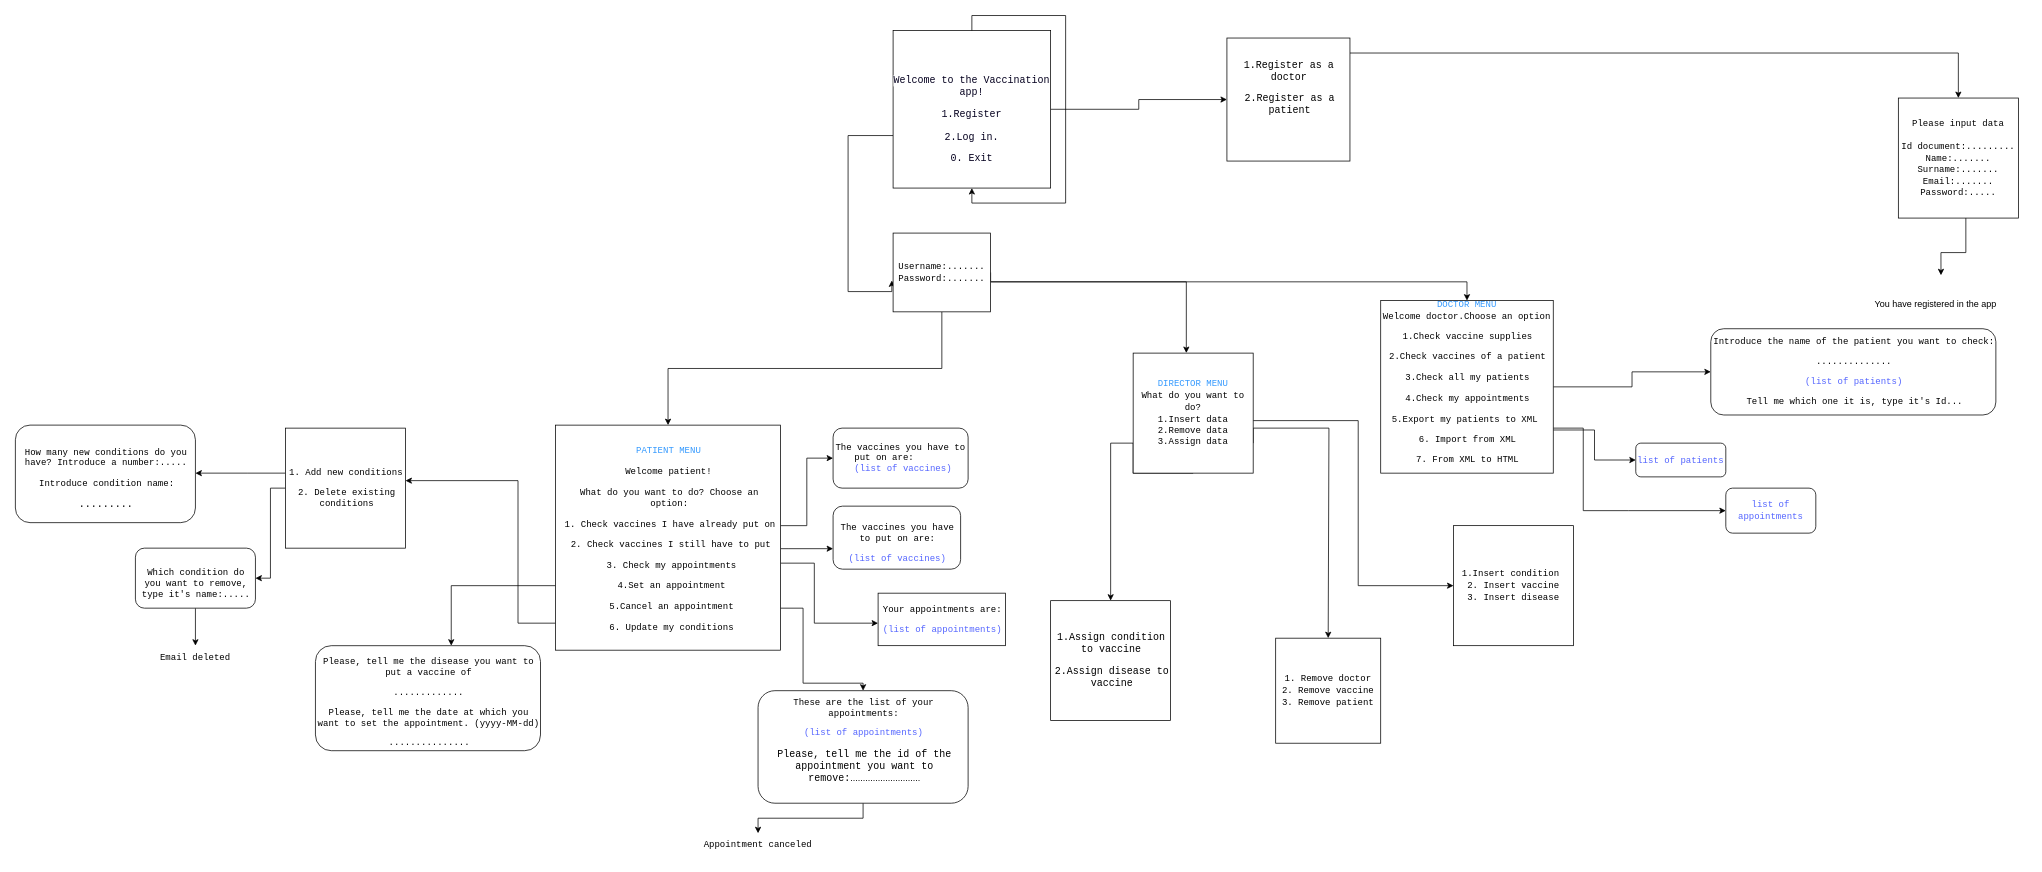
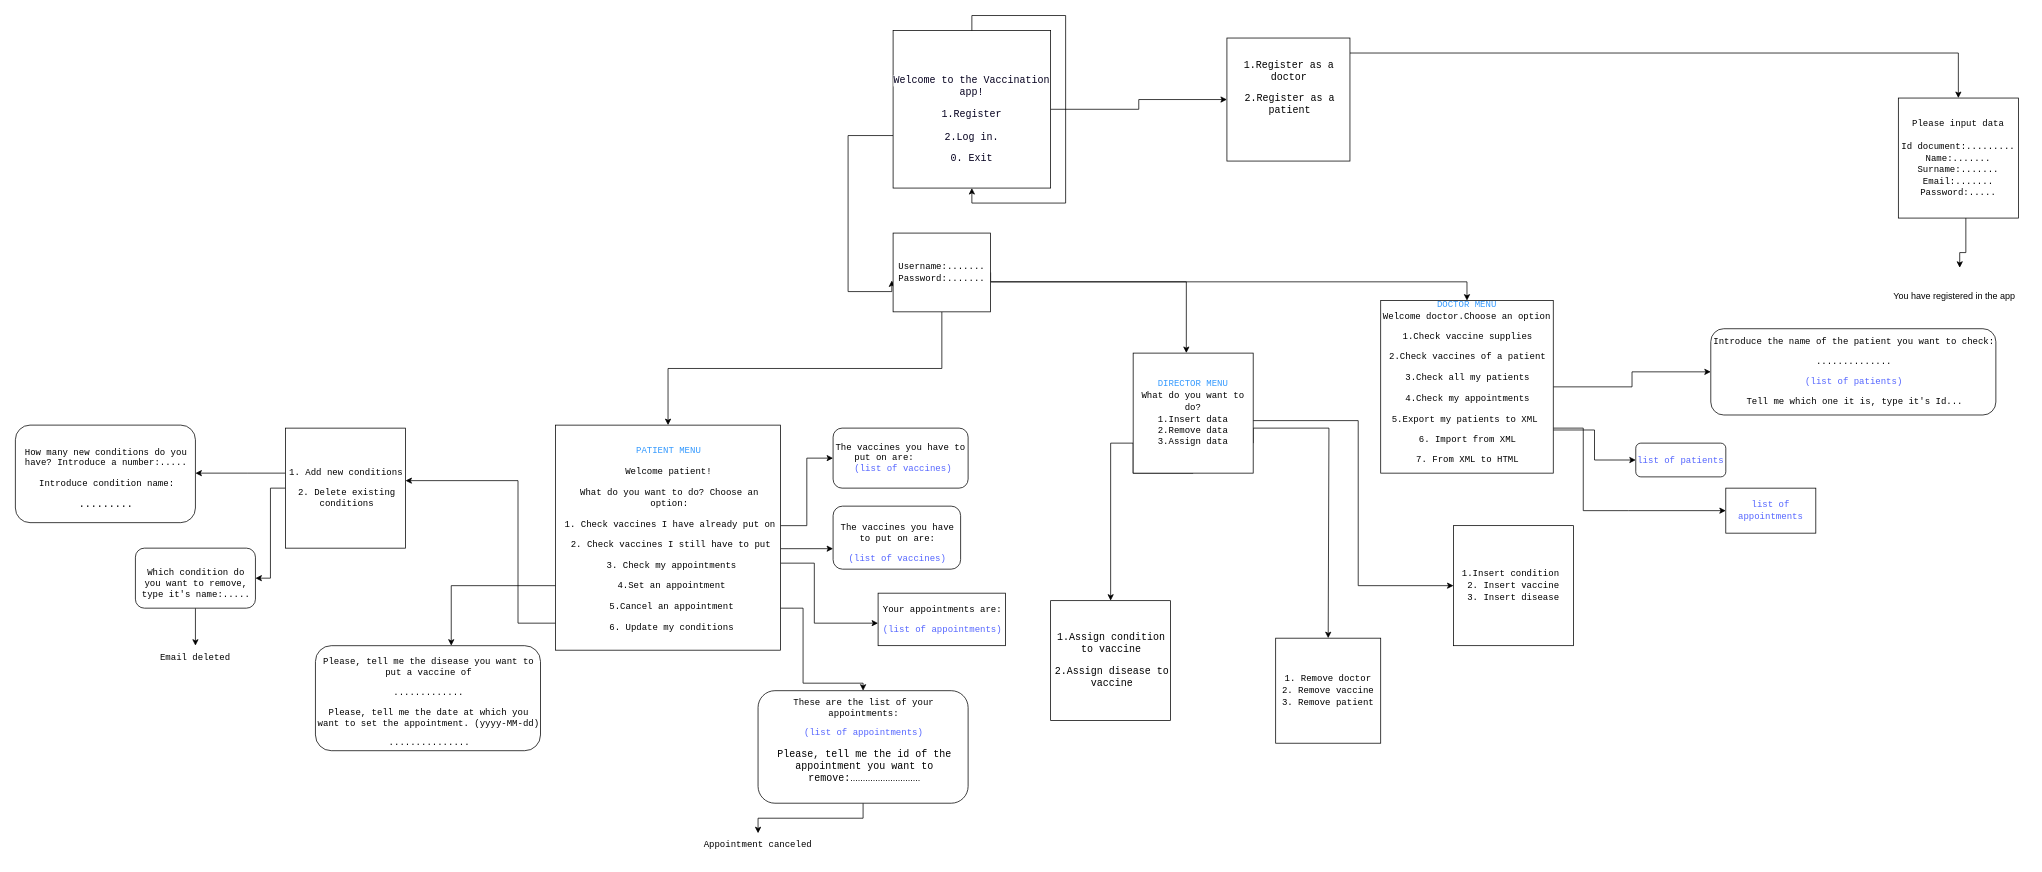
- <mxCell id="20" value="You have registered in the app" style="text;html=1;strokeColor=none;fillColor=none;align=center;verticalAlign=middle;whiteSpace=wrap;rounded=0;" parent="1" vertex="1"><mxGeometry x="2485" y="380" width="190" height="50" as="geometry" /></mxCell>
+ <mxCell id="20" value="You have registered in the app" style="text;html=1;strokeColor=none;fillColor=none;align=center;verticalAlign=middle;whiteSpace=wrap;rounded=0;" parent="1" vertex="1"><mxGeometry x="2510" y="370" width="190" height="50" as="geometry" /></mxCell>
- <mxCell id="51" value="&lt;font face=&quot;Courier New&quot; color=&quot;#5465ff&quot;&gt;list of appointments&lt;/font&gt;" style="rounded=1;whiteSpace=wrap;html=1;" parent="1" vertex="1"><mxGeometry x="2300" y="650" width="120" height="60" as="geometry" /></mxCell>
+ <mxCell id="51" value="&lt;font face=&quot;Courier New&quot; color=&quot;#5465ff&quot;&gt;list of appointments&lt;/font&gt;" style="whiteSpace=wrap;html=1;rounded=0;" parent="1" vertex="1"><mxGeometry x="2300" y="650" width="120" height="60" as="geometry" /></mxCell>
